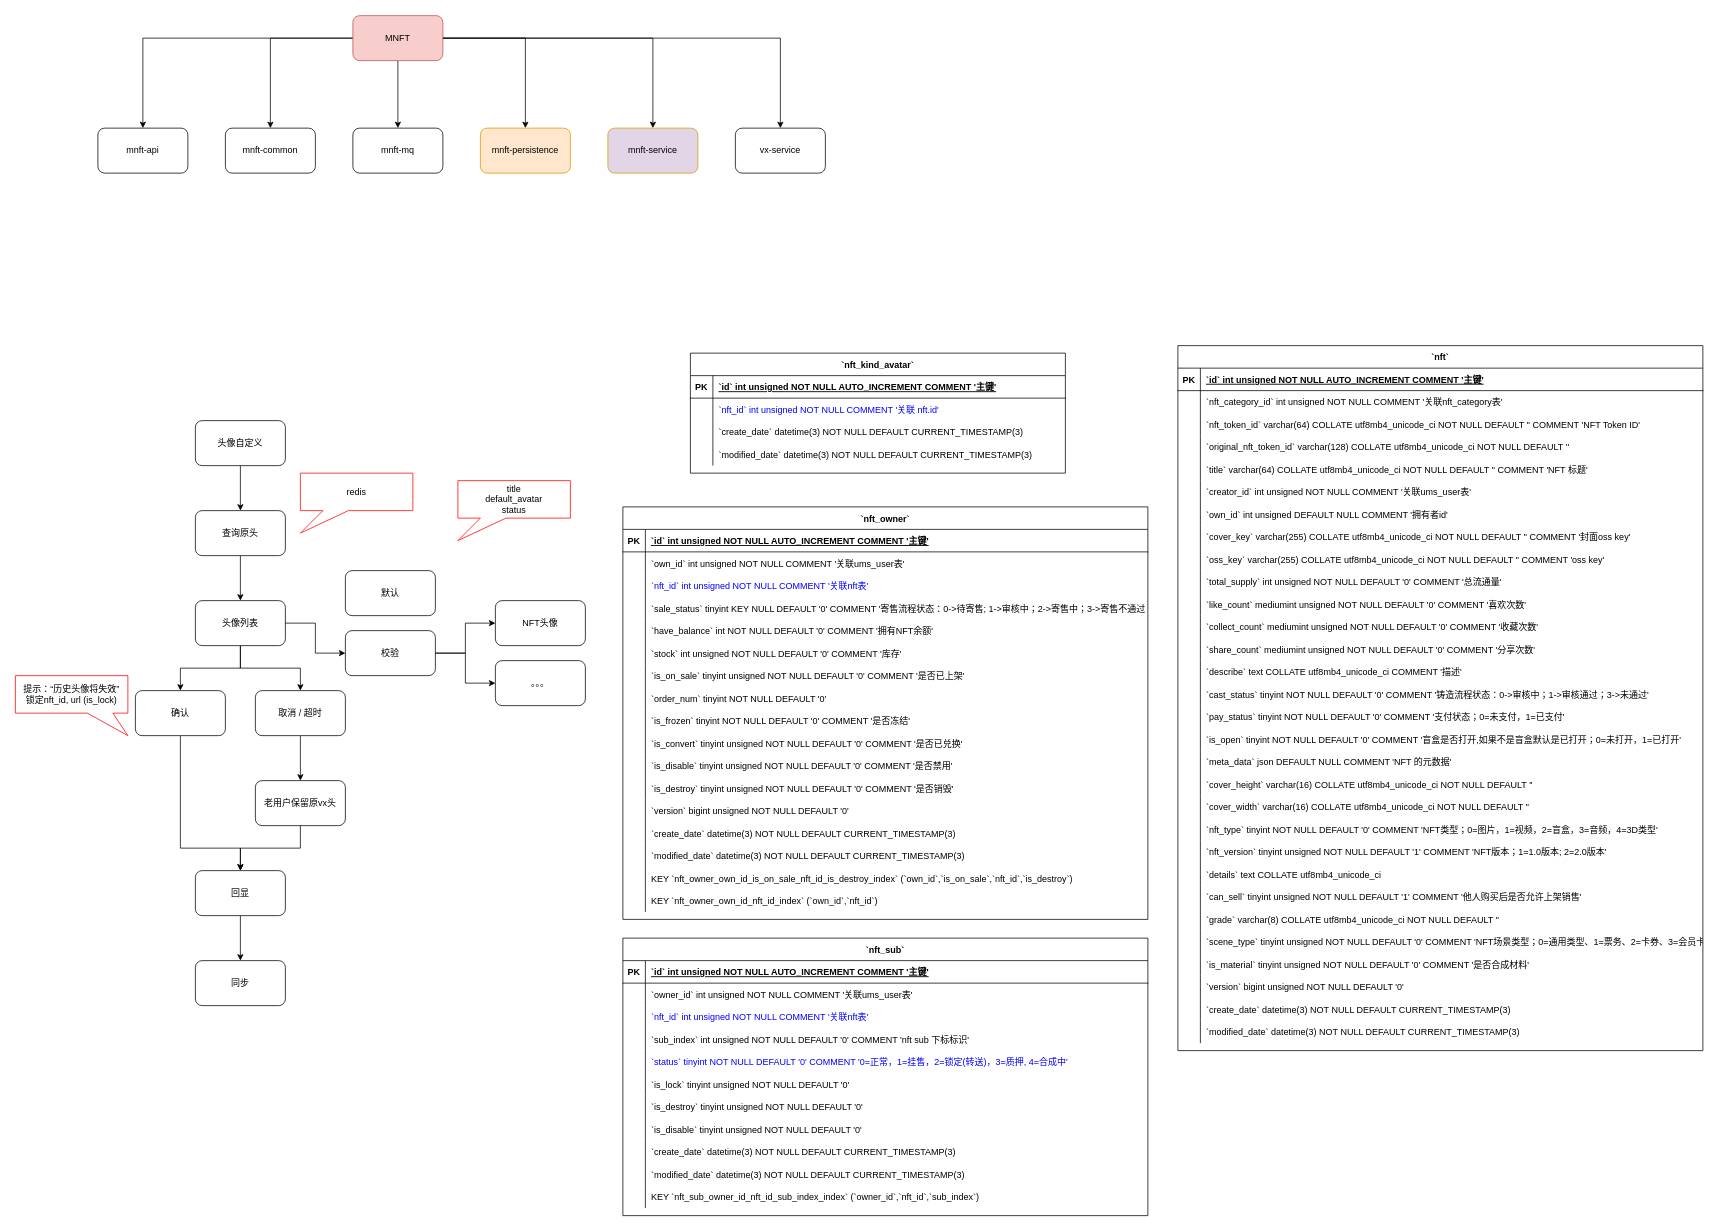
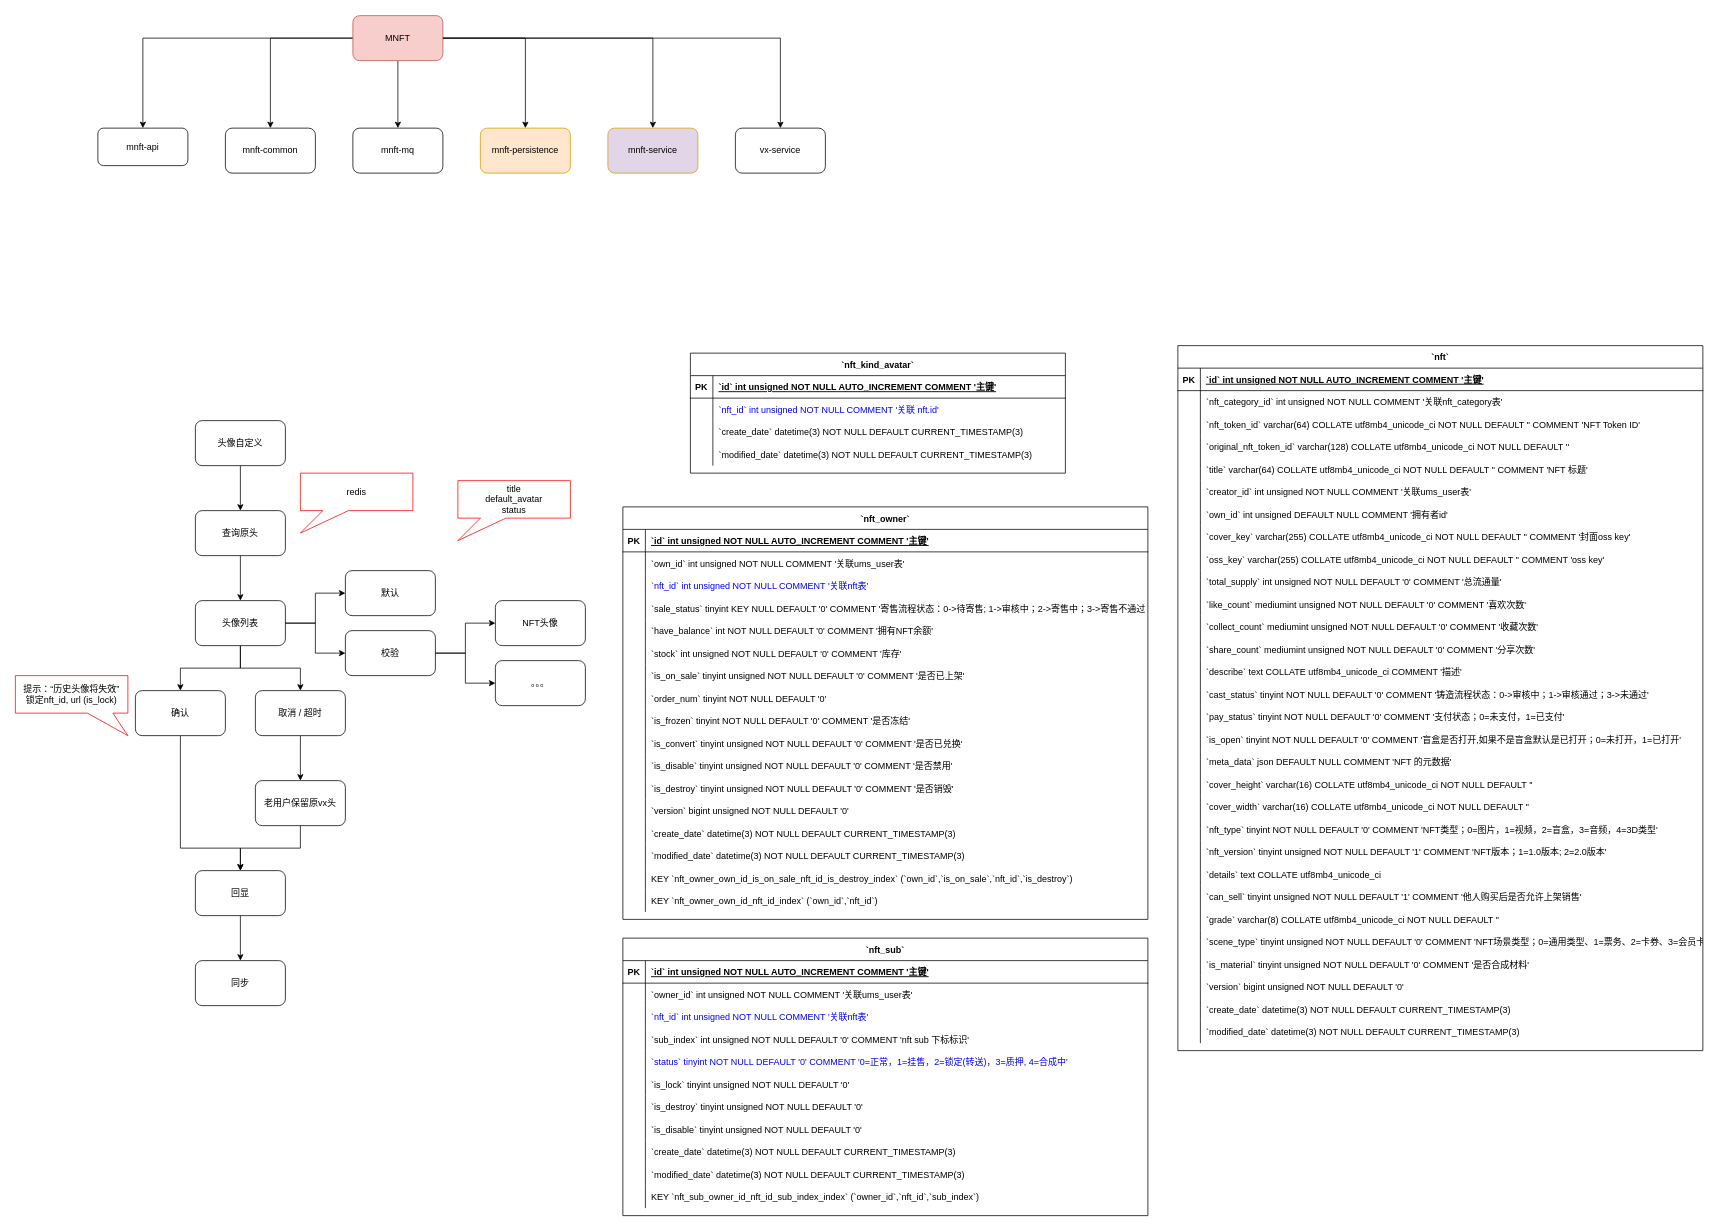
- <mxCell id="7" value="mnft-api" style="rounded=1;whiteSpace=wrap;html=1;" parent="1" vertex="1"><mxGeometry x="130" y="170" width="120" height="60" as="geometry" /></mxCell>
+ <mxCell id="7" value="mnft-api" style="rounded=1;whiteSpace=wrap;html=1;" parent="1" vertex="1"><mxGeometry x="130" y="170" width="120" height="50" as="geometry" /></mxCell>
+ <mxCell id="225" value="" style="edgeStyle=orthogonalEdgeStyle;rounded=0;orthogonalLoop=1;jettySize=auto;html=1;" parent="1" source="24" target="224" edge="1"><mxGeometry relative="1" as="geometry" /></mxCell>
